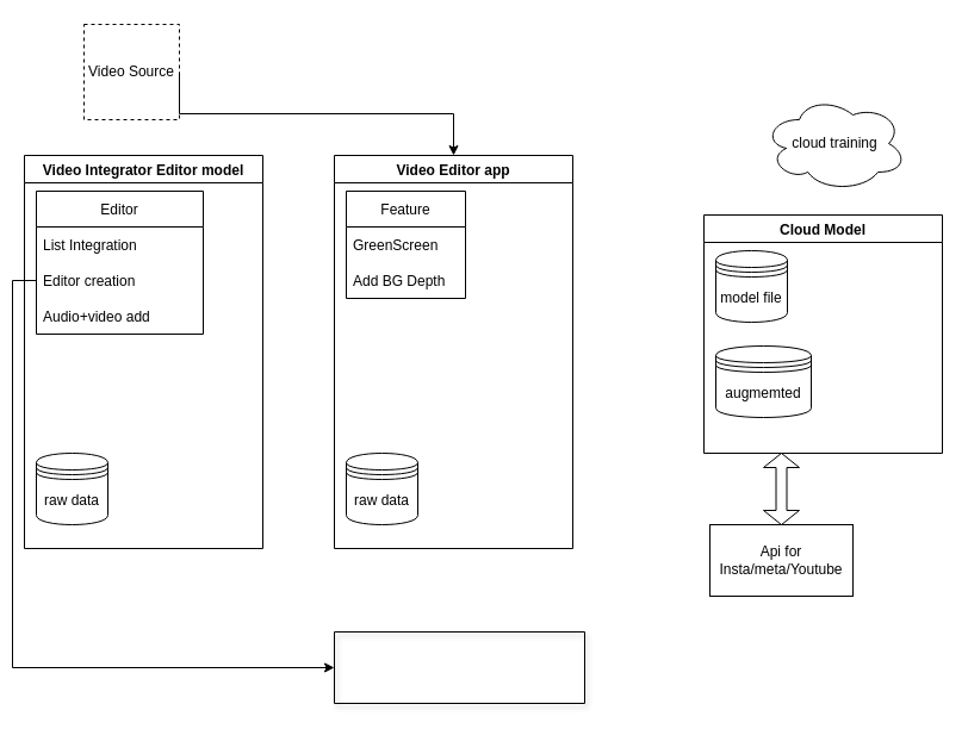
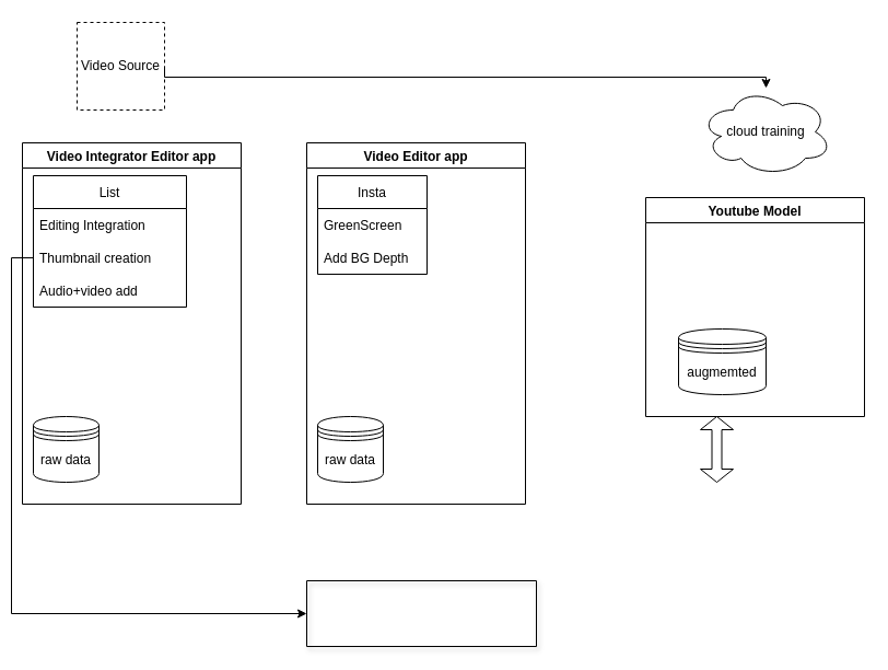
- <mxCell id="8" value="" style="edgeStyle=elbowEdgeStyle;elbow=vertical;endArrow=classic;html=1;rounded=0;exitX=1;exitY=0.5;exitDx=0;exitDy=0;" edge="1" parent="1" source="7" target="2"><mxGeometry width="50" height="50" relative="1" as="geometry"><mxPoint x="180" y="-194" as="sourcePoint" /><mxPoint x="330" y="200" as="targetPoint" /></mxGeometry></mxCell>
+ <mxCell id="8" value="" style="edgeStyle=elbowEdgeStyle;elbow=vertical;endArrow=classic;html=1;rounded=0;exitX=1;exitY=0.5;exitDx=0;exitDy=0;" edge="1" parent="1" source="7" target="9"><mxGeometry width="50" height="50" relative="1" as="geometry"><mxPoint x="180" y="-194" as="sourcePoint" /><mxPoint x="330" y="200" as="targetPoint" /></mxGeometry></mxCell>
- <mxCell id="15" value="Video Integrator Editor model" style="swimlane;" vertex="1" parent="1"><mxGeometry x="20" y="130" width="200" height="330" as="geometry" /></mxCell>
+ <mxCell id="15" value="Video Integrator Editor app" style="swimlane;" vertex="1" parent="1"><mxGeometry x="20" y="130" width="200" height="330" as="geometry" /></mxCell>
- <mxCell id="17" value="Editor" style="swimlane;fontStyle=0;childLayout=stackLayout;horizontal=1;startSize=30;horizontalStack=0;resizeParent=1;resizeParentMax=0;resizeLast=0;collapsible=1;marginBottom=0;" vertex="1" parent="15"><mxGeometry x="10" y="30" width="140" height="120" as="geometry" /></mxCell>
+ <mxCell id="17" value="List" style="swimlane;fontStyle=0;childLayout=stackLayout;horizontal=1;startSize=30;horizontalStack=0;resizeParent=1;resizeParentMax=0;resizeLast=0;collapsible=1;marginBottom=0;" vertex="1" parent="15"><mxGeometry x="10" y="30" width="140" height="120" as="geometry" /></mxCell>
- <mxCell id="4" value="Feature" style="swimlane;fontStyle=0;childLayout=stackLayout;horizontal=1;startSize=30;horizontalStack=0;resizeParent=1;resizeParentMax=0;resizeLast=0;collapsible=1;marginBottom=0;" vertex="1" parent="2"><mxGeometry x="10" y="30" width="100" height="90" as="geometry" /></mxCell>
+ <mxCell id="4" value="Insta" style="swimlane;fontStyle=0;childLayout=stackLayout;horizontal=1;startSize=30;horizontalStack=0;resizeParent=1;resizeParentMax=0;resizeLast=0;collapsible=1;marginBottom=0;" vertex="1" parent="2"><mxGeometry x="10" y="30" width="100" height="90" as="geometry" /></mxCell>
- <mxCell id="10" value="Cloud Model" style="swimlane;" vertex="1" parent="1"><mxGeometry x="590" y="180" width="200" height="200" as="geometry" /></mxCell>
+ <mxCell id="10" value="Youtube Model" style="swimlane;" vertex="1" parent="1"><mxGeometry x="590" y="180" width="200" height="200" as="geometry" /></mxCell>
- <mxCell id="18" value="List Integration" style="text;strokeColor=none;fillColor=none;align=left;verticalAlign=middle;spacingLeft=4;spacingRight=4;overflow=hidden;points=[[0,0.5],[1,0.5]];portConstraint=eastwest;rotatable=0;" vertex="1" parent="17"><mxGeometry y="30" width="140" height="30" as="geometry" /></mxCell>
+ <mxCell id="18" value="Editing Integration" style="text;strokeColor=none;fillColor=none;align=left;verticalAlign=middle;spacingLeft=4;spacingRight=4;overflow=hidden;points=[[0,0.5],[1,0.5]];portConstraint=eastwest;rotatable=0;" vertex="1" parent="17"><mxGeometry y="30" width="140" height="30" as="geometry" /></mxCell>
- <mxCell id="19" value="Editor creation" style="text;strokeColor=none;fillColor=none;align=left;verticalAlign=middle;spacingLeft=4;spacingRight=4;overflow=hidden;points=[[0,0.5],[1,0.5]];portConstraint=eastwest;rotatable=0;" vertex="1" parent="17"><mxGeometry y="60" width="140" height="30" as="geometry" /></mxCell>
+ <mxCell id="19" value="Thumbnail creation" style="text;strokeColor=none;fillColor=none;align=left;verticalAlign=middle;spacingLeft=4;spacingRight=4;overflow=hidden;points=[[0,0.5],[1,0.5]];portConstraint=eastwest;rotatable=0;" vertex="1" parent="17"><mxGeometry y="60" width="140" height="30" as="geometry" /></mxCell>
- <mxCell id="11" value="model file" style="shape=datastore;whiteSpace=wrap;html=1;" vertex="1" parent="10"><mxGeometry x="10" y="30" width="60" height="60" as="geometry" /></mxCell>
- <mxCell id="12" value="augmemted" style="shape=datastore;whiteSpace=wrap;html=1;" vertex="1" parent="10"><mxGeometry x="10" y="110" width="80" height="60" as="geometry" /></mxCell>
+ <mxCell id="12" value="augmemted" style="shape=datastore;whiteSpace=wrap;html=1;" vertex="1" parent="10"><mxGeometry x="30" y="120" width="80" height="60" as="geometry" /></mxCell>
- <mxCell id="13" value="Api for Insta/meta/Youtube" style="rounded=0;whiteSpace=wrap;html=1;" vertex="1" parent="1"><mxGeometry x="595" y="440" width="120" height="60" as="geometry" /></mxCell>
